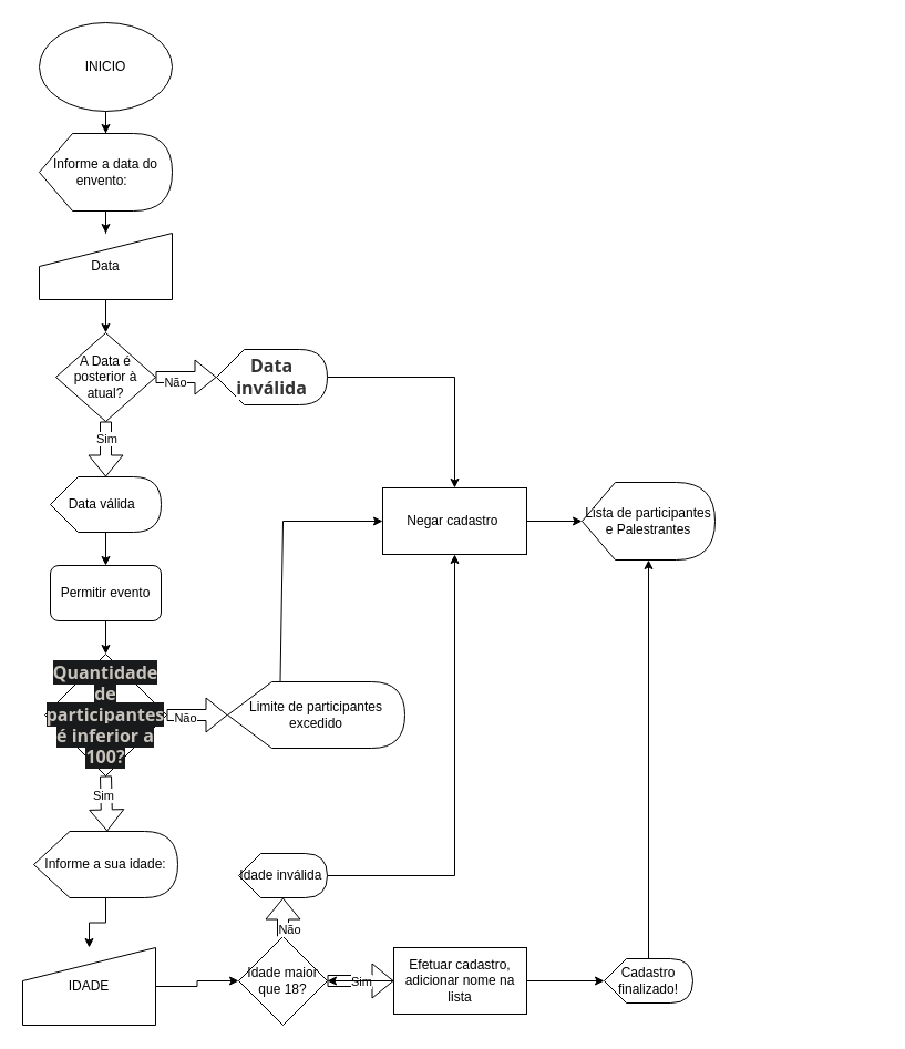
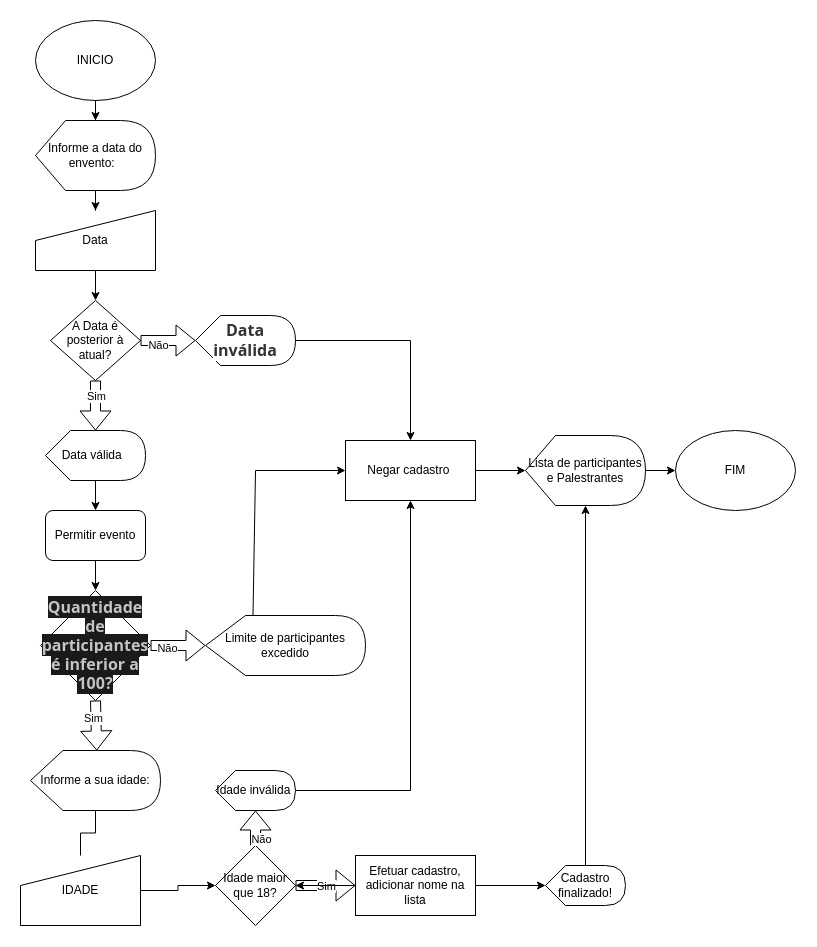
+ <mxCell id="42" value="" style="edgeStyle=orthogonalEdgeStyle;rounded=0;orthogonalLoop=1;jettySize=auto;html=1;" edge="1" parent="1" source="43" target="18"><mxGeometry relative="1" as="geometry" /></mxCell>
+ <mxCell id="18" value="FIM" style="ellipse;whiteSpace=wrap;html=1;" vertex="1" parent="1"><mxGeometry x="675" y="430" width="120" height="80" as="geometry" /></mxCell>
- <mxCell id="22" value="" style="edgeStyle=orthogonalEdgeStyle;rounded=0;orthogonalLoop=1;jettySize=auto;html=1;" edge="1" parent="1" source="23" target="25"><mxGeometry relative="1" as="geometry" /></mxCell>
+ <mxCell id="22" value="" style="edgeStyle=orthogonalEdgeStyle;rounded=0;orthogonalLoop=1;jettySize=auto;html=1;endArrow=none;" edge="1" parent="1" source="23" target="25"><mxGeometry relative="1" as="geometry" /></mxCell>
